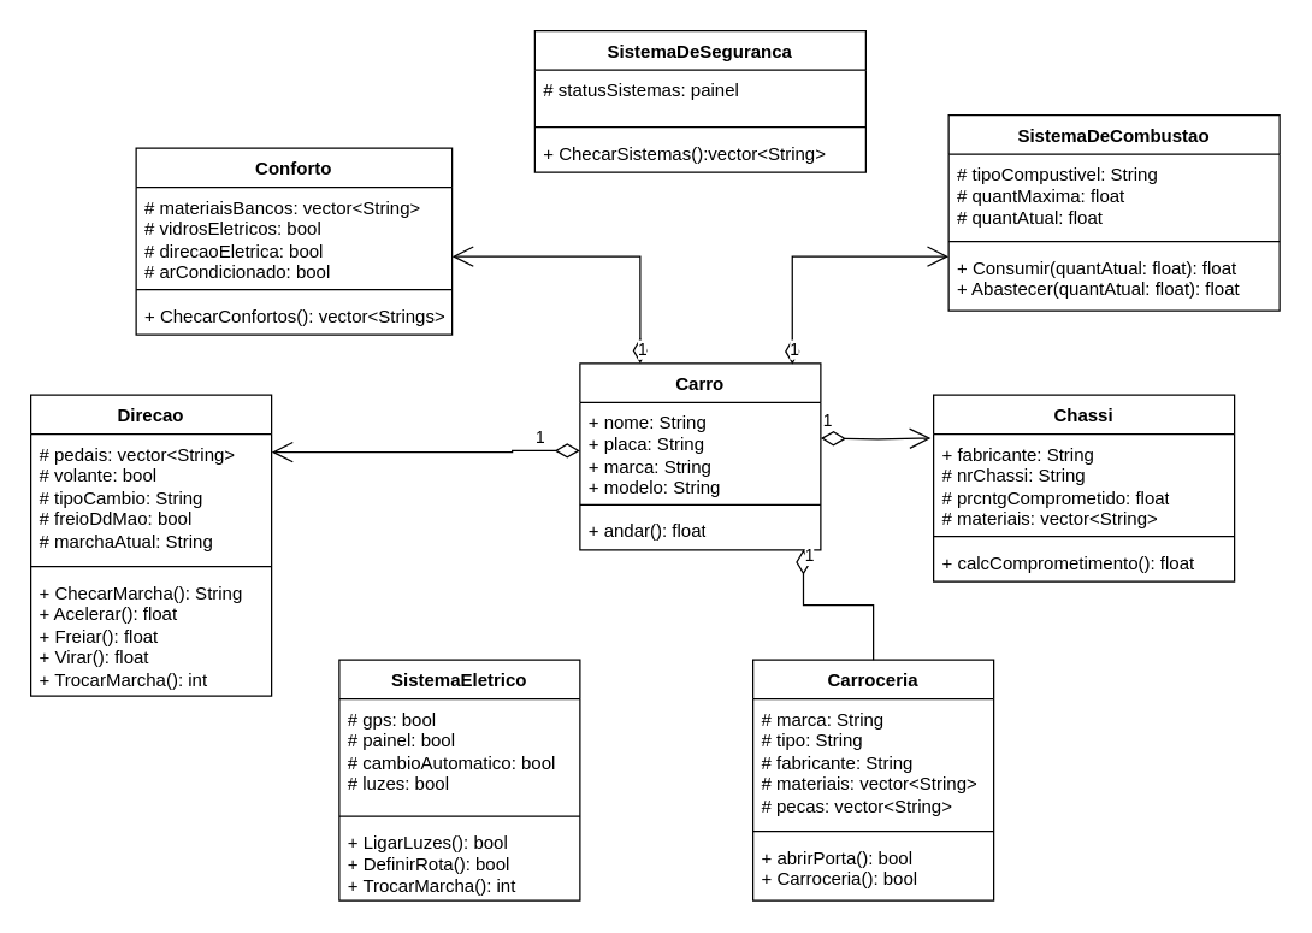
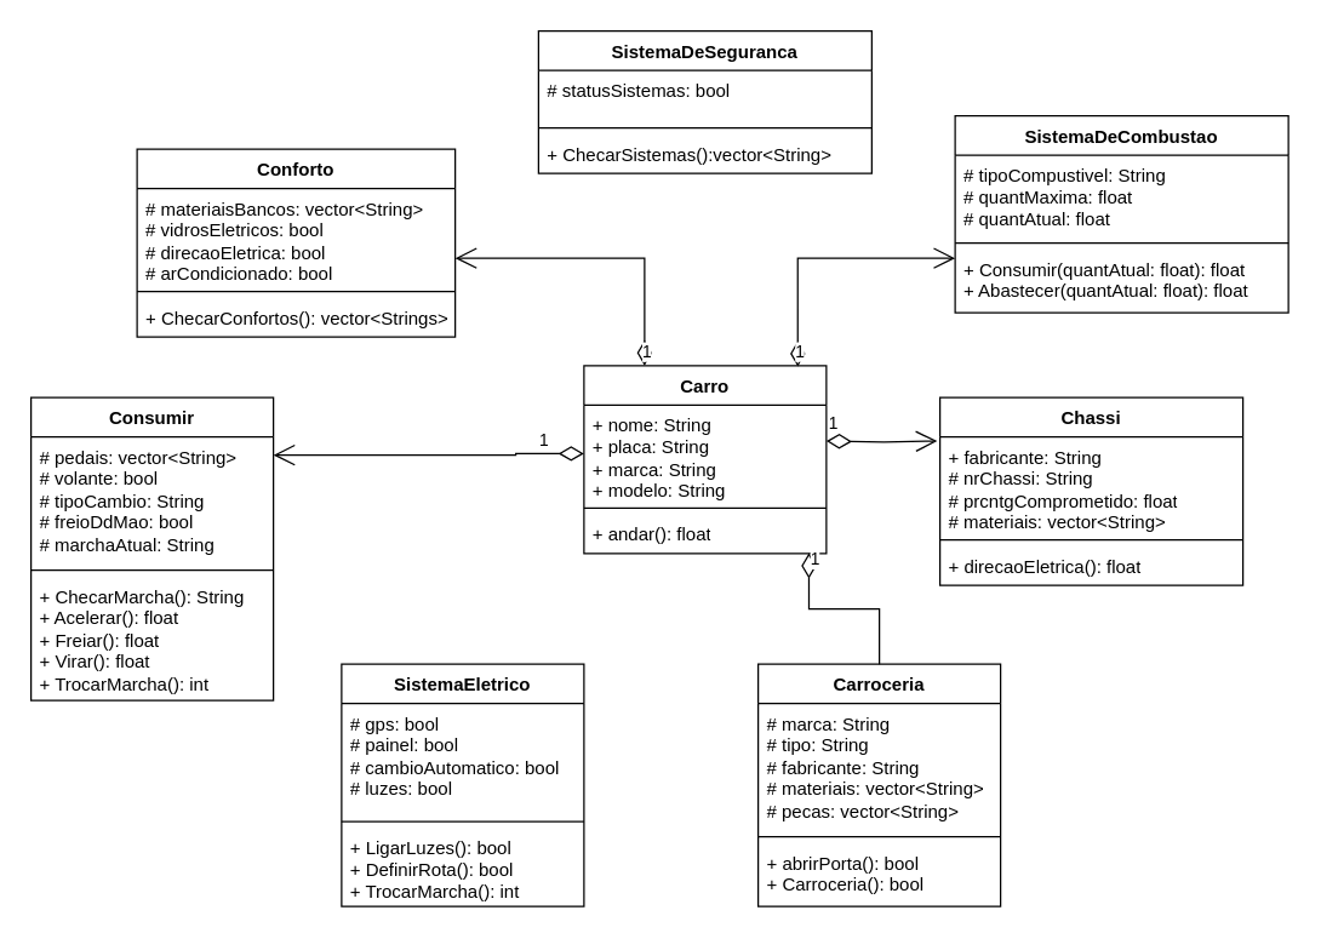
- <mxCell id="23" value="&lt;div&gt;# statusSistemas: painel&lt;/div&gt;" style="text;strokeColor=none;fillColor=none;align=left;verticalAlign=top;spacingLeft=4;spacingRight=4;overflow=hidden;rotatable=0;points=[[0,0.5],[1,0.5]];portConstraint=eastwest;whiteSpace=wrap;html=1;" parent="22" vertex="1"><mxGeometry y="26" width="220" height="34" as="geometry" /></mxCell>
+ <mxCell id="23" value="&lt;div&gt;# statusSistemas: bool&lt;/div&gt;" style="text;strokeColor=none;fillColor=none;align=left;verticalAlign=top;spacingLeft=4;spacingRight=4;overflow=hidden;rotatable=0;points=[[0,0.5],[1,0.5]];portConstraint=eastwest;whiteSpace=wrap;html=1;" parent="22" vertex="1"><mxGeometry y="26" width="220" height="34" as="geometry" /></mxCell>
- <mxCell id="30" value="Direcao" style="swimlane;fontStyle=1;align=center;verticalAlign=top;childLayout=stackLayout;horizontal=1;startSize=26;horizontalStack=0;resizeParent=1;resizeParentMax=0;resizeLast=0;collapsible=1;marginBottom=0;whiteSpace=wrap;html=1;" parent="1" vertex="1"><mxGeometry x="20" y="262" width="160" height="200" as="geometry" /></mxCell>
+ <mxCell id="30" value="Consumir" style="swimlane;fontStyle=1;align=center;verticalAlign=top;childLayout=stackLayout;horizontal=1;startSize=26;horizontalStack=0;resizeParent=1;resizeParentMax=0;resizeLast=0;collapsible=1;marginBottom=0;whiteSpace=wrap;html=1;" parent="1" vertex="1"><mxGeometry x="20" y="262" width="160" height="200" as="geometry" /></mxCell>
- <mxCell id="17" value="+ calcComprometimento(): float" style="text;strokeColor=none;fillColor=none;align=left;verticalAlign=top;spacingLeft=4;spacingRight=4;overflow=hidden;rotatable=0;points=[[0,0.5],[1,0.5]];portConstraint=eastwest;whiteSpace=wrap;html=1;" parent="14" vertex="1"><mxGeometry y="98" width="200" height="26" as="geometry" /></mxCell>
+ <mxCell id="17" value="+ direcaoEletrica(): float" style="text;strokeColor=none;fillColor=none;align=left;verticalAlign=top;spacingLeft=4;spacingRight=4;overflow=hidden;rotatable=0;points=[[0,0.5],[1,0.5]];portConstraint=eastwest;whiteSpace=wrap;html=1;" parent="14" vertex="1"><mxGeometry y="98" width="200" height="26" as="geometry" /></mxCell>
